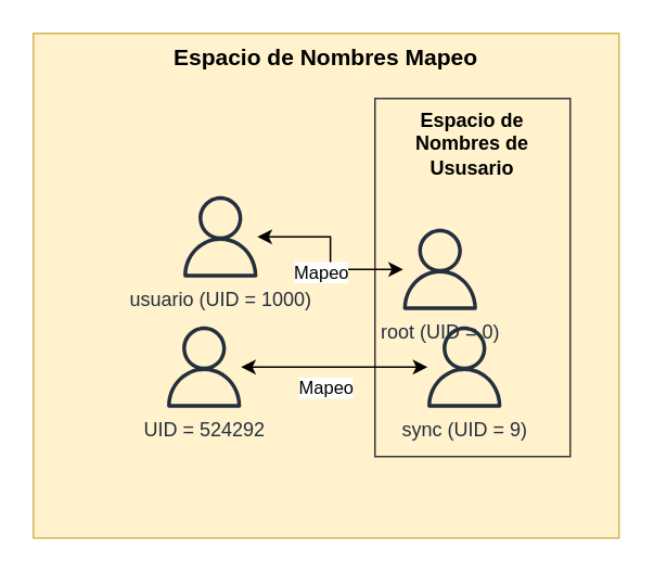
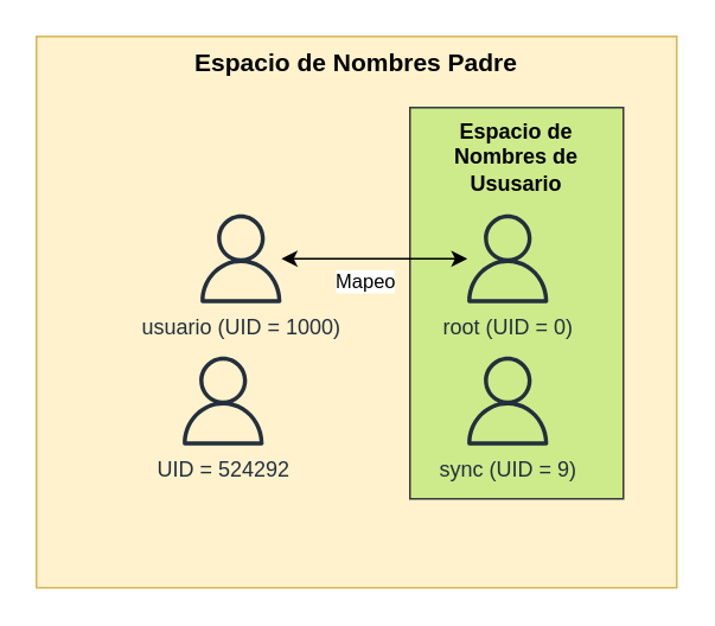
- <mxCell id="2" value="&lt;b&gt;&lt;font style=&quot;font-size: 14px;&quot;&gt;Espacio de Nombres Mapeo&lt;/font&gt;&lt;/b&gt;" style="rounded=0;whiteSpace=wrap;html=1;fillColor=#fff2cc;strokeColor=#d6b656;verticalAlign=top;" vertex="1" parent="1"><mxGeometry x="20" y="20" width="360" height="310" as="geometry" /></mxCell>
+ <mxCell id="2" value="&lt;b&gt;&lt;font style=&quot;font-size: 14px;&quot;&gt;Espacio de Nombres Padre&lt;/font&gt;&lt;/b&gt;" style="rounded=0;whiteSpace=wrap;html=1;fillColor=#fff2cc;strokeColor=#d6b656;verticalAlign=top;" vertex="1" parent="1"><mxGeometry x="20" y="20" width="360" height="310" as="geometry" /></mxCell>
- <mxCell id="3" value="&lt;b&gt;Espacio de Nombres de Ususario&lt;/b&gt;" style="rounded=0;whiteSpace=wrap;html=1;fillColor=#fff2cc;strokeColor=#36393d;verticalAlign=top;" vertex="1" parent="1"><mxGeometry x="230" y="60" width="120" height="220" as="geometry" /></mxCell>
+ <mxCell id="3" value="&lt;b&gt;Espacio de Nombres de Ususario&lt;/b&gt;" style="rounded=0;whiteSpace=wrap;html=1;fillColor=#cdeb8b;strokeColor=#36393d;verticalAlign=top;" vertex="1" parent="1"><mxGeometry x="230" y="60" width="120" height="220" as="geometry" /></mxCell>
- <mxCell id="4" value="root (UID = 0)" style="sketch=0;outlineConnect=0;fontColor=#232F3E;gradientColor=none;fillColor=#232F3D;strokeColor=none;dashed=0;verticalLabelPosition=bottom;verticalAlign=top;align=center;html=1;fontSize=12;fontStyle=0;aspect=fixed;pointerEvents=1;shape=mxgraph.aws4.user;" vertex="1" parent="1"><mxGeometry x="245" y="140" width="50" height="50" as="geometry" /></mxCell>
+ <mxCell id="4" value="root (UID = 0)" style="sketch=0;outlineConnect=0;fontColor=#232F3E;gradientColor=none;fillColor=#232F3D;strokeColor=none;dashed=0;verticalLabelPosition=bottom;verticalAlign=top;align=center;html=1;fontSize=12;fontStyle=0;aspect=fixed;pointerEvents=1;shape=mxgraph.aws4.user;" vertex="1" parent="1"><mxGeometry x="260" y="120" width="50" height="50" as="geometry" /></mxCell>
- <mxCell id="9" value="" style="edgeStyle=orthogonalEdgeStyle;rounded=0;orthogonalLoop=1;jettySize=auto;html=1;startArrow=classic;startFill=1;" edge="1" parent="1" source="11" target="5"><mxGeometry relative="1" as="geometry" /></mxCell>
- <mxCell id="10" value="Mapeo" style="edgeLabel;html=1;align=center;verticalAlign=top;resizable=0;points=[];" vertex="1" connectable="0" parent="9"><mxGeometry x="0.087" y="-4" relative="1" as="geometry"><mxPoint x="-10" y="-4" as="offset" /></mxGeometry></mxCell>
